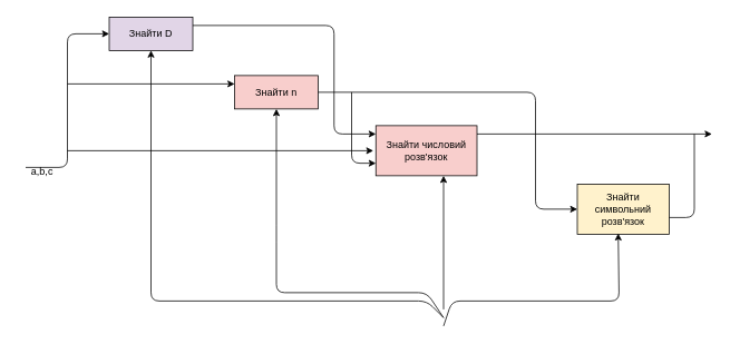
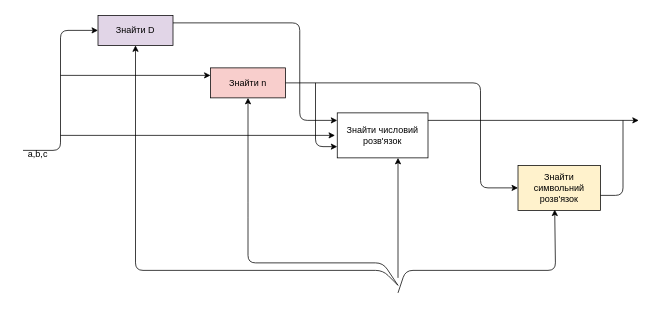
- <mxCell id="2" value="Знайти числовий розв'язок" style="whiteSpace=wrap;html=1;align=center;fillColor=#f8cecc;" vertex="1" parent="1"><mxGeometry x="449" y="150" width="121" height="60" as="geometry" /></mxCell>
+ <mxCell id="2" value="Знайти числовий розв'язок" style="whiteSpace=wrap;html=1;align=center;" vertex="1" parent="1"><mxGeometry x="449" y="150" width="121" height="60" as="geometry" /></mxCell>
